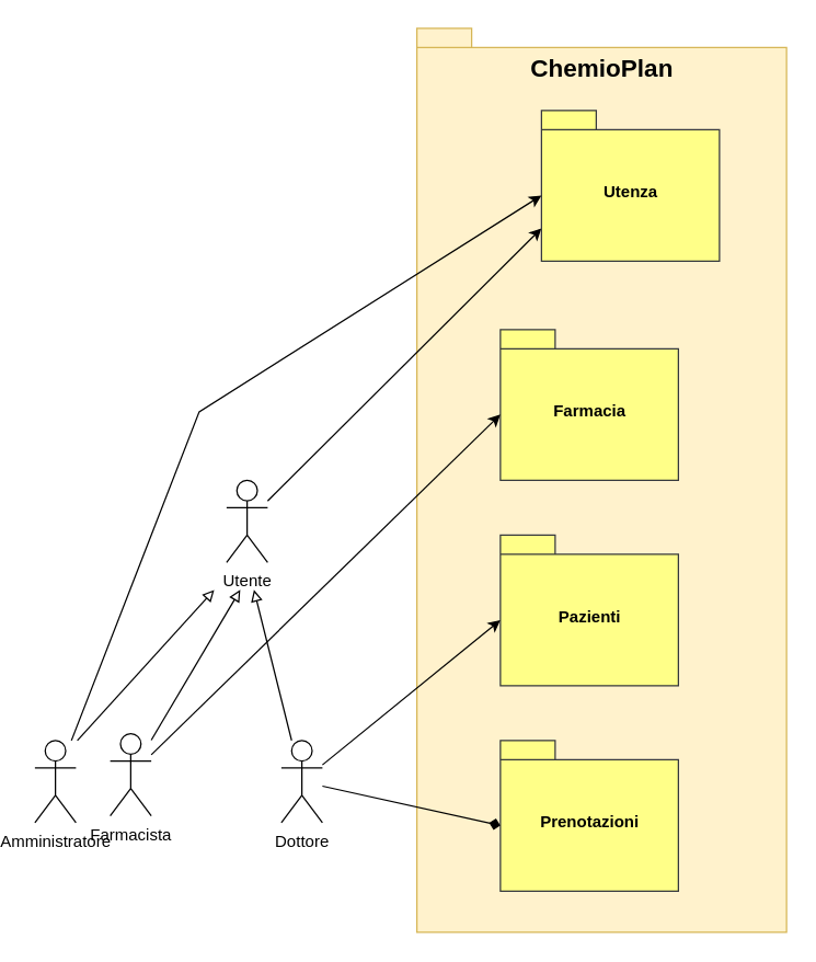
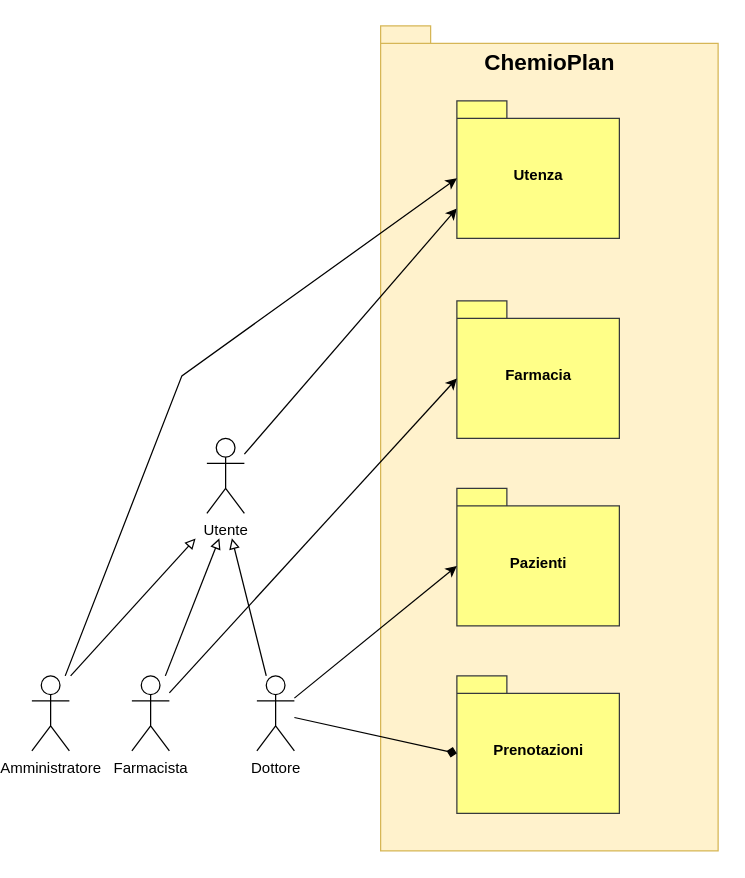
- <mxCell id="16" value="Utenza" style="shape=folder;fontStyle=1;spacingTop=10;tabWidth=40;tabHeight=14;tabPosition=left;html=1;fillColor=#ffff88;strokeColor=#36393d;" parent="1" vertex="1"><mxGeometry x="390" y="80" width="130" height="110" as="geometry" /></mxCell>
+ <mxCell id="16" value="Utenza" style="shape=folder;fontStyle=1;spacingTop=10;tabWidth=40;tabHeight=14;tabPosition=left;html=1;fillColor=#ffff88;strokeColor=#36393d;" parent="1" vertex="1"><mxGeometry x="360" y="80" width="130" height="110" as="geometry" /></mxCell>
- <mxCell id="11" value="Farmacista" style="shape=umlActor;verticalLabelPosition=bottom;verticalAlign=top;html=1;outlineConnect=0;" parent="1" vertex="1"><mxGeometry x="75" y="535" width="30" height="60" as="geometry" /></mxCell>
+ <mxCell id="11" value="Farmacista" style="shape=umlActor;verticalLabelPosition=bottom;verticalAlign=top;html=1;outlineConnect=0;" parent="1" vertex="1"><mxGeometry x="100" y="540" width="30" height="60" as="geometry" /></mxCell>
